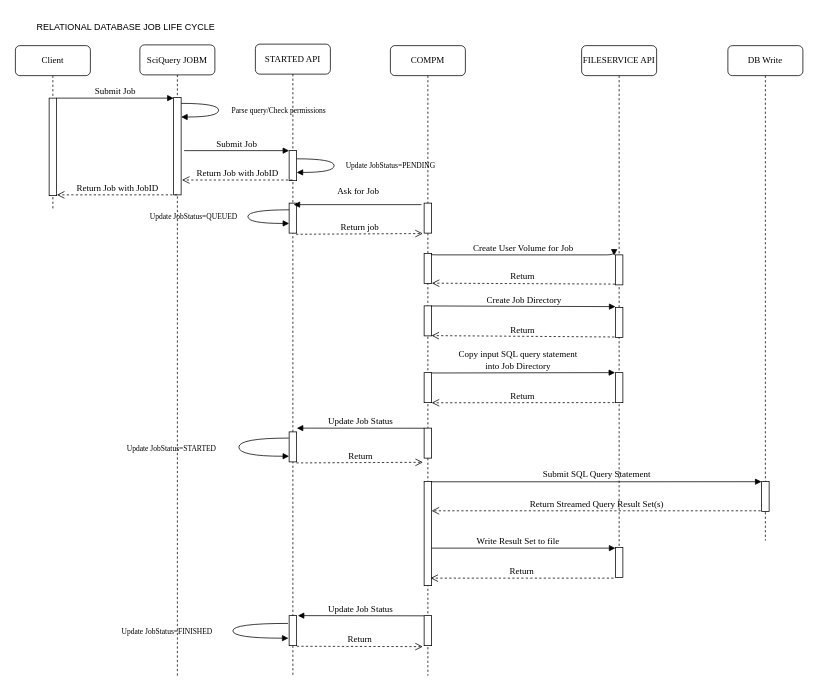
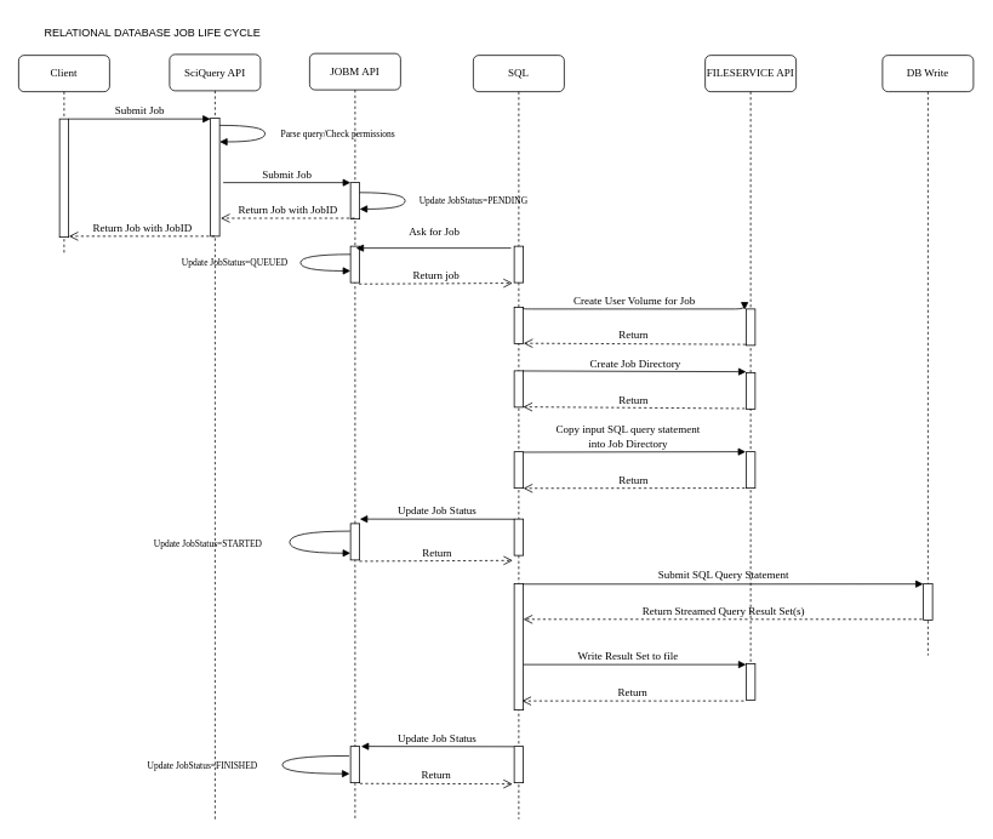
- <mxCell id="2" value="STARTED API" style="shape=umlLifeline;perimeter=lifelinePerimeter;whiteSpace=wrap;html=1;container=1;collapsible=0;recursiveResize=0;outlineConnect=0;rounded=1;shadow=0;comic=0;labelBackgroundColor=none;strokeWidth=1;fontFamily=Verdana;fontSize=12;align=center;" parent="1" vertex="1"><mxGeometry x="340" y="58" width="100" height="842" as="geometry" /></mxCell>
+ <mxCell id="2" value="JOBM API" style="shape=umlLifeline;perimeter=lifelinePerimeter;whiteSpace=wrap;html=1;container=1;collapsible=0;recursiveResize=0;outlineConnect=0;rounded=1;shadow=0;comic=0;labelBackgroundColor=none;strokeWidth=1;fontFamily=Verdana;fontSize=12;align=center;" parent="1" vertex="1"><mxGeometry x="340" y="58" width="100" height="842" as="geometry" /></mxCell>
- <mxCell id="44" value="SciQuery JOBM" style="shape=umlLifeline;perimeter=lifelinePerimeter;whiteSpace=wrap;html=1;container=1;collapsible=0;recursiveResize=0;outlineConnect=0;rounded=1;shadow=0;comic=0;labelBackgroundColor=none;strokeWidth=1;fontFamily=Verdana;fontSize=12;align=center;" parent="1" vertex="1"><mxGeometry x="186" y="59" width="100" height="841" as="geometry" /></mxCell>
+ <mxCell id="44" value="SciQuery API" style="shape=umlLifeline;perimeter=lifelinePerimeter;whiteSpace=wrap;html=1;container=1;collapsible=0;recursiveResize=0;outlineConnect=0;rounded=1;shadow=0;comic=0;labelBackgroundColor=none;strokeWidth=1;fontFamily=Verdana;fontSize=12;align=center;" parent="1" vertex="1"><mxGeometry x="186" y="59" width="100" height="841" as="geometry" /></mxCell>
- <mxCell id="10" value="COMPM" style="shape=umlLifeline;perimeter=lifelinePerimeter;whiteSpace=wrap;html=1;container=1;collapsible=0;recursiveResize=0;outlineConnect=0;rounded=1;shadow=0;comic=0;labelBackgroundColor=none;strokeWidth=1;fontFamily=Verdana;fontSize=12;align=center;" parent="1" vertex="1"><mxGeometry x="520" y="60" width="100" height="840" as="geometry" /></mxCell>
+ <mxCell id="10" value="SQL" style="shape=umlLifeline;perimeter=lifelinePerimeter;whiteSpace=wrap;html=1;container=1;collapsible=0;recursiveResize=0;outlineConnect=0;rounded=1;shadow=0;comic=0;labelBackgroundColor=none;strokeWidth=1;fontFamily=Verdana;fontSize=12;align=center;" parent="1" vertex="1"><mxGeometry x="520" y="60" width="100" height="840" as="geometry" /></mxCell>
